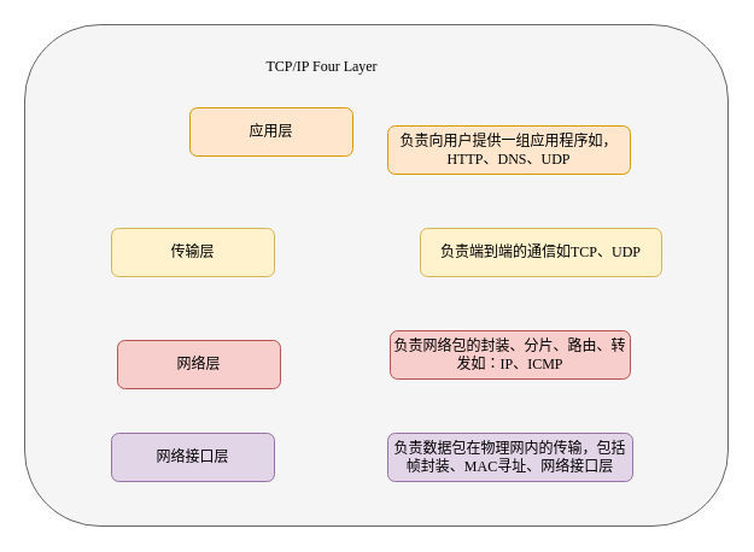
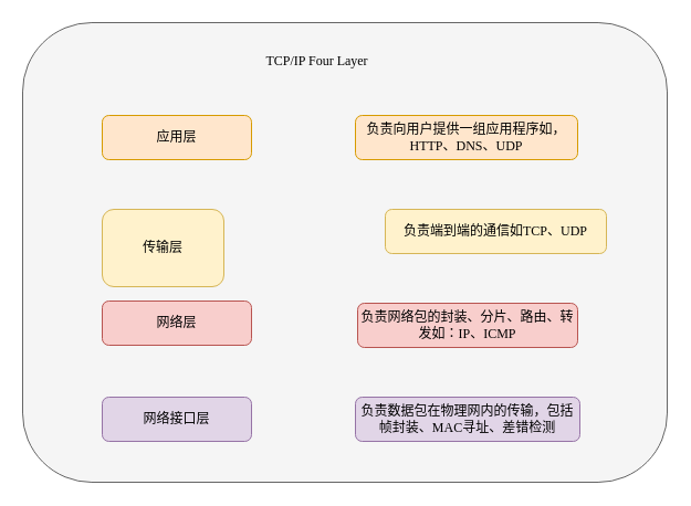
- <mxCell id="11" value="TCP/IP Four Layer" style="text;html=1;align=center;verticalAlign=middle;whiteSpace=wrap;rounded=0;fontFamily=Comic Sans MS;" vertex="1" parent="1"><mxGeometry x="175" y="40" width="183" height="30" as="geometry" /></mxCell>
+ <mxCell id="11" value="TCP/IP Four Layer" style="text;html=1;align=center;verticalAlign=middle;whiteSpace=wrap;rounded=0;fontFamily=Comic Sans MS;" vertex="1" parent="1"><mxGeometry x="195" y="40" width="183" height="30" as="geometry" /></mxCell>
- <mxCell id="3" value="应用层" style="rounded=1;whiteSpace=wrap;html=1;fillColor=#ffe6cc;strokeColor=#d79b00;fontFamily=Comic Sans MS;" vertex="1" parent="1"><mxGeometry x="157" y="89" width="135" height="40" as="geometry" /></mxCell>
+ <mxCell id="3" value="应用层" style="rounded=1;whiteSpace=wrap;html=1;fillColor=#ffe6cc;strokeColor=#d79b00;fontFamily=Comic Sans MS;" vertex="1" parent="1"><mxGeometry x="92" y="104" width="135" height="40" as="geometry" /></mxCell>
- <mxCell id="4" value="传输层" style="rounded=1;whiteSpace=wrap;html=1;fillColor=#fff2cc;strokeColor=#d6b656;fontFamily=Comic Sans MS;" vertex="1" parent="1"><mxGeometry x="92" y="189" width="135" height="40" as="geometry" /></mxCell>
+ <mxCell id="4" value="传输层" style="rounded=1;whiteSpace=wrap;html=1;fillColor=#fff2cc;strokeColor=#d6b656;fontFamily=Comic Sans MS;" vertex="1" parent="1"><mxGeometry x="92" y="189" width="110" height="70" as="geometry" /></mxCell>
- <mxCell id="5" value="网络层" style="rounded=1;whiteSpace=wrap;html=1;fillColor=#f8cecc;strokeColor=#b85450;" vertex="1" parent="1"><mxGeometry x="97" y="282" width="135" height="40" as="geometry" /></mxCell>
+ <mxCell id="5" value="网络层" style="rounded=1;whiteSpace=wrap;html=1;fillColor=#f8cecc;strokeColor=#b85450;" vertex="1" parent="1"><mxGeometry x="92" y="272" width="135" height="40" as="geometry" /></mxCell>
- <mxCell id="10" value="负责数据包在物理网内的传输，包括帧封装、MAC寻址、网络接口层" style="rounded=1;whiteSpace=wrap;html=1;fillColor=#e1d5e7;strokeColor=#9673a6;fontFamily=Comic Sans MS;" vertex="1" parent="1"><mxGeometry x="321" y="359" width="203" height="40" as="geometry" /></mxCell>
+ <mxCell id="10" value="负责数据包在物理网内的传输，包括帧封装、MAC寻址、差错检测" style="rounded=1;whiteSpace=wrap;html=1;fillColor=#e1d5e7;strokeColor=#9673a6;fontFamily=Comic Sans MS;" vertex="1" parent="1"><mxGeometry x="321" y="359" width="203" height="40" as="geometry" /></mxCell>
